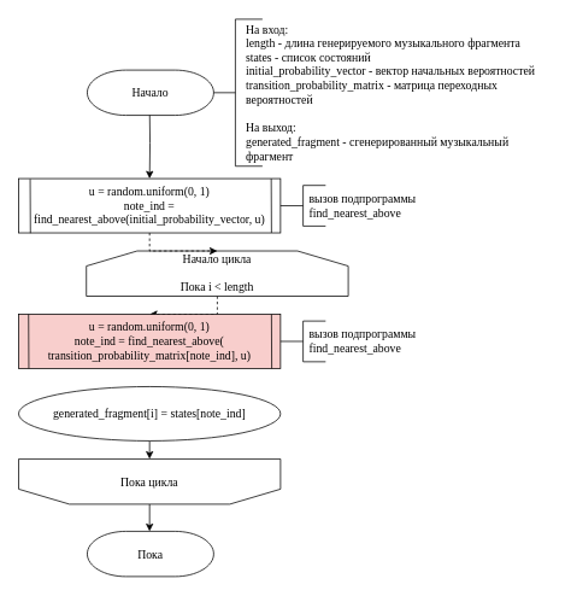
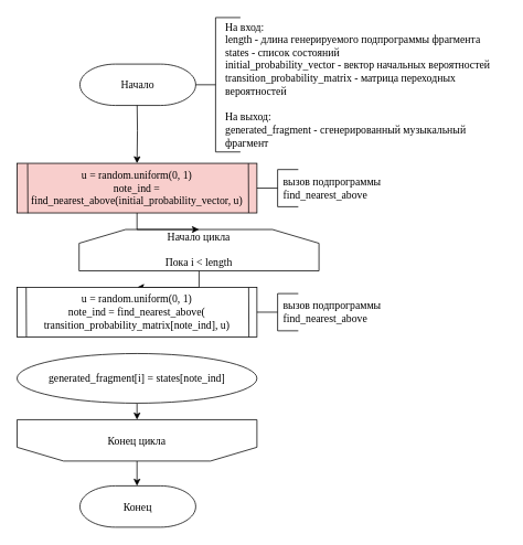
- <mxCell id="4" value="&lt;font face=&quot;Times New Roman&quot; style=&quot;font-size: 13px&quot;&gt;На вход: &lt;br&gt;length - длина генерируемого музыкального фрагмента&lt;br&gt;states - список состояний&lt;br&gt;initial_probability_vector - вектор начальных вероятностей&lt;br&gt;&lt;/font&gt;&lt;div style=&quot;font-size: 13px&quot;&gt;&lt;font face=&quot;Times New Roman&quot; style=&quot;font-size: 13px&quot;&gt;transition_probability_matrix - матрица переходных&amp;nbsp;&lt;/font&gt;&lt;/div&gt;&lt;div style=&quot;font-size: 13px&quot;&gt;&lt;font face=&quot;Times New Roman&quot; style=&quot;font-size: 13px&quot;&gt;вероятностей&lt;br&gt;&lt;/font&gt;&lt;/div&gt;&lt;div style=&quot;font-size: 13px&quot;&gt;&lt;font face=&quot;Times New Roman&quot; style=&quot;font-size: 13px&quot;&gt;&lt;br&gt;&lt;/font&gt;&lt;/div&gt;&lt;div style=&quot;font-size: 13px&quot;&gt;&lt;font face=&quot;Times New Roman&quot; style=&quot;font-size: 13px&quot;&gt;&lt;span&gt;На выход:&amp;nbsp;&lt;/span&gt;&lt;br&gt;&lt;/font&gt;&lt;/div&gt;&lt;div style=&quot;font-size: 13px&quot;&gt;&lt;span&gt;&lt;font face=&quot;Times New Roman&quot; style=&quot;font-size: 13px&quot;&gt;generated_fragment - сгенерированный музыкальный&amp;nbsp;&lt;/font&gt;&lt;/span&gt;&lt;/div&gt;&lt;div style=&quot;font-size: 13px&quot;&gt;&lt;font face=&quot;Times New Roman&quot; style=&quot;font-size: 13px&quot;&gt;фрагмент&lt;/font&gt;&lt;/div&gt;" style="text;html=1;align=left;verticalAlign=middle;resizable=0;points=[];autosize=1;" parent="1" vertex="1"><mxGeometry x="270" y="27" width="340" height="150" as="geometry" /></mxCell>
+ <mxCell id="4" value="&lt;font face=&quot;Times New Roman&quot; style=&quot;font-size: 13px&quot;&gt;На вход: &lt;br&gt;length - длина генерируемого подпрограммы фрагмента&lt;br&gt;states - список состояний&lt;br&gt;initial_probability_vector - вектор начальных вероятностей&lt;br&gt;&lt;/font&gt;&lt;div style=&quot;font-size: 13px&quot;&gt;&lt;font face=&quot;Times New Roman&quot; style=&quot;font-size: 13px&quot;&gt;transition_probability_matrix - матрица переходных&amp;nbsp;&lt;/font&gt;&lt;/div&gt;&lt;div style=&quot;font-size: 13px&quot;&gt;&lt;font face=&quot;Times New Roman&quot; style=&quot;font-size: 13px&quot;&gt;вероятностей&lt;br&gt;&lt;/font&gt;&lt;/div&gt;&lt;div style=&quot;font-size: 13px&quot;&gt;&lt;font face=&quot;Times New Roman&quot; style=&quot;font-size: 13px&quot;&gt;&lt;br&gt;&lt;/font&gt;&lt;/div&gt;&lt;div style=&quot;font-size: 13px&quot;&gt;&lt;font face=&quot;Times New Roman&quot; style=&quot;font-size: 13px&quot;&gt;&lt;span&gt;На выход:&amp;nbsp;&lt;/span&gt;&lt;br&gt;&lt;/font&gt;&lt;/div&gt;&lt;div style=&quot;font-size: 13px&quot;&gt;&lt;span&gt;&lt;font face=&quot;Times New Roman&quot; style=&quot;font-size: 13px&quot;&gt;generated_fragment - сгенерированный музыкальный&amp;nbsp;&lt;/font&gt;&lt;/span&gt;&lt;/div&gt;&lt;div style=&quot;font-size: 13px&quot;&gt;&lt;font face=&quot;Times New Roman&quot; style=&quot;font-size: 13px&quot;&gt;фрагмент&lt;/font&gt;&lt;/div&gt;" style="text;html=1;align=left;verticalAlign=middle;resizable=0;points=[];autosize=1;" parent="1" vertex="1"><mxGeometry x="270" y="27" width="340" height="150" as="geometry" /></mxCell>
- <mxCell id="9" value="&lt;font style=&quot;font-size: 13px&quot; face=&quot;Times New Roman&quot;&gt;u = random.uniform(0, 1)&lt;br&gt;note_ind = find_nearest_above(&lt;span style=&quot;text-align: left&quot;&gt;initial_probability_vector, u&lt;/span&gt;)&lt;/font&gt;" style="rounded=0;whiteSpace=wrap;html=1;absoluteArcSize=1;arcSize=14;strokeWidth=1;" parent="1" vertex="1"><mxGeometry x="20" y="197" width="290" height="60" as="geometry" /></mxCell>
+ <mxCell id="9" value="&lt;font style=&quot;font-size: 13px&quot; face=&quot;Times New Roman&quot;&gt;u = random.uniform(0, 1)&lt;br&gt;note_ind = find_nearest_above(&lt;span style=&quot;text-align: left&quot;&gt;initial_probability_vector, u&lt;/span&gt;)&lt;/font&gt;" style="rounded=0;whiteSpace=wrap;html=1;absoluteArcSize=1;arcSize=14;strokeWidth=1;fillColor=#f8cecc;" parent="1" vertex="1"><mxGeometry x="20" y="197" width="290" height="60" as="geometry" /></mxCell>
- <mxCell id="8" style="edgeStyle=orthogonalEdgeStyle;rounded=0;orthogonalLoop=1;jettySize=auto;html=1;exitX=0.5;exitY=1;exitDx=0;exitDy=0;entryX=0.5;entryY=0;entryDx=0;entryDy=0;entryPerimeter=0;dashed=1;" parent="1" source="9" target="6" edge="1"><mxGeometry relative="1" as="geometry" /></mxCell>
+ <mxCell id="8" style="edgeStyle=orthogonalEdgeStyle;rounded=0;orthogonalLoop=1;jettySize=auto;html=1;exitX=0.5;exitY=1;exitDx=0;exitDy=0;entryX=0.5;entryY=0;entryDx=0;entryDy=0;entryPerimeter=0;" parent="1" source="9" target="6" edge="1"><mxGeometry relative="1" as="geometry" /></mxCell>
- <mxCell id="5" style="edgeStyle=orthogonalEdgeStyle;rounded=0;orthogonalLoop=1;jettySize=auto;html=1;exitX=0.5;exitY=1;exitDx=0;exitDy=0;exitPerimeter=0;entryX=0.5;entryY=0;entryDx=0;entryDy=0;dashed=1;" parent="1" source="6" target="10" edge="1"><mxGeometry relative="1" as="geometry" /></mxCell>
+ <mxCell id="5" style="edgeStyle=orthogonalEdgeStyle;rounded=0;orthogonalLoop=1;jettySize=auto;html=1;exitX=0.5;exitY=1;exitDx=0;exitDy=0;exitPerimeter=0;entryX=0.5;entryY=0;entryDx=0;entryDy=0;" parent="1" source="6" target="10" edge="1"><mxGeometry relative="1" as="geometry" /></mxCell>
- <mxCell id="10" value="&lt;font face=&quot;Times New Roman&quot; style=&quot;font-size: 13px&quot;&gt;u = random.uniform(0, 1)&lt;br&gt;note_ind&amp;nbsp;= find_nearest_above(&lt;br&gt;&lt;span style=&quot;text-align: left&quot;&gt;transition_probability_matrix[note_ind]&lt;/span&gt;&lt;span style=&quot;text-align: left&quot;&gt;, u&lt;/span&gt;)&lt;/font&gt;" style="rounded=0;whiteSpace=wrap;html=1;absoluteArcSize=1;arcSize=14;strokeWidth=1;fillColor=#f8cecc;" parent="1" vertex="1"><mxGeometry x="20" y="347" width="290" height="60" as="geometry" /></mxCell>
+ <mxCell id="10" value="&lt;font face=&quot;Times New Roman&quot; style=&quot;font-size: 13px&quot;&gt;u = random.uniform(0, 1)&lt;br&gt;note_ind&amp;nbsp;= find_nearest_above(&lt;br&gt;&lt;span style=&quot;text-align: left&quot;&gt;transition_probability_matrix[note_ind]&lt;/span&gt;&lt;span style=&quot;text-align: left&quot;&gt;, u&lt;/span&gt;)&lt;/font&gt;" style="rounded=0;whiteSpace=wrap;html=1;absoluteArcSize=1;arcSize=14;strokeWidth=1;" parent="1" vertex="1"><mxGeometry x="20" y="347" width="290" height="60" as="geometry" /></mxCell>
- <mxCell id="17" value="&lt;font face=&quot;Times New Roman&quot;&gt;&lt;span style=&quot;font-size: 13px&quot;&gt;Пока цикла&lt;/span&gt;&lt;/font&gt;" style="strokeWidth=1;html=1;shape=stencil(1VbBcoIwEP0ajjiRjFaPHWpPjhcPPa+4asaQMAlV+/eNLEwJFktjL53hkH0L7+1bsoGIp/YABUYJU5BjxF+iJFlqXThgKXJRutAtD5SYMgrPFM5nFIItMCsJO4ERsJFIGVsafcSz2JY1g1AHNMTKFxF7dvdcL55mWilHIrSyXqaVd2QglHuWXYiMjSYk81HHFBVOIccSjYd+2VsRECWvwUrjYUrrACXfUaP7k9Lb75XGYUqLkO51tcYDxVYBvtiIJR25+Wyg3jpIbx7qLqiXzdQFuOvR46lD+gaQpxvIjnuj39X22yoLuA73TaJJ5/qErU3X6dW9BjQMUqgWw9PDDJ0G/gHFdBAFmMwtjD/oxvdxieEibGx0CddX4eUkmD3GjiXeSdh7KXtGLFpwPW9NtTygWt8w+09+/WInk0fthuyQkI2eSW3xznng8Jthq9CeCeXpThu8M7o7ISV9ovtOhRuCCqVfhgr4BA==);whiteSpace=wrap;direction=west;" parent="1" vertex="1"><mxGeometry x="20" y="507" width="290" height="50" as="geometry" /></mxCell>
+ <mxCell id="17" value="&lt;font face=&quot;Times New Roman&quot;&gt;&lt;span style=&quot;font-size: 13px&quot;&gt;Конец цикла&lt;/span&gt;&lt;/font&gt;" style="strokeWidth=1;html=1;shape=stencil(1VbBcoIwEP0ajjiRjFaPHWpPjhcPPa+4asaQMAlV+/eNLEwJFktjL53hkH0L7+1bsoGIp/YABUYJU5BjxF+iJFlqXThgKXJRutAtD5SYMgrPFM5nFIItMCsJO4ERsJFIGVsafcSz2JY1g1AHNMTKFxF7dvdcL55mWilHIrSyXqaVd2QglHuWXYiMjSYk81HHFBVOIccSjYd+2VsRECWvwUrjYUrrACXfUaP7k9Lb75XGYUqLkO51tcYDxVYBvtiIJR25+Wyg3jpIbx7qLqiXzdQFuOvR46lD+gaQpxvIjnuj39X22yoLuA73TaJJ5/qErU3X6dW9BjQMUqgWw9PDDJ0G/gHFdBAFmMwtjD/oxvdxieEibGx0CddX4eUkmD3GjiXeSdh7KXtGLFpwPW9NtTygWt8w+09+/WInk0fthuyQkI2eSW3xznng8Jthq9CeCeXpThu8M7o7ISV9ovtOhRuCCqVfhgr4BA==);whiteSpace=wrap;direction=west;" parent="1" vertex="1"><mxGeometry x="20" y="507" width="290" height="50" as="geometry" /></mxCell>
- <mxCell id="23" value="&lt;span style=&quot;font-family: &amp;#34;times new roman&amp;#34; ; font-size: 13px&quot;&gt;Пока&lt;/span&gt;" style="strokeWidth=1;html=1;shape=mxgraph.flowchart.terminator;whiteSpace=wrap;" parent="1" vertex="1"><mxGeometry x="96" y="587" width="140" height="50" as="geometry" /></mxCell>
+ <mxCell id="23" value="&lt;span style=&quot;font-family: &amp;#34;times new roman&amp;#34; ; font-size: 13px&quot;&gt;Конец&lt;/span&gt;" style="strokeWidth=1;html=1;shape=mxgraph.flowchart.terminator;whiteSpace=wrap;" parent="1" vertex="1"><mxGeometry x="96" y="587" width="140" height="50" as="geometry" /></mxCell>
